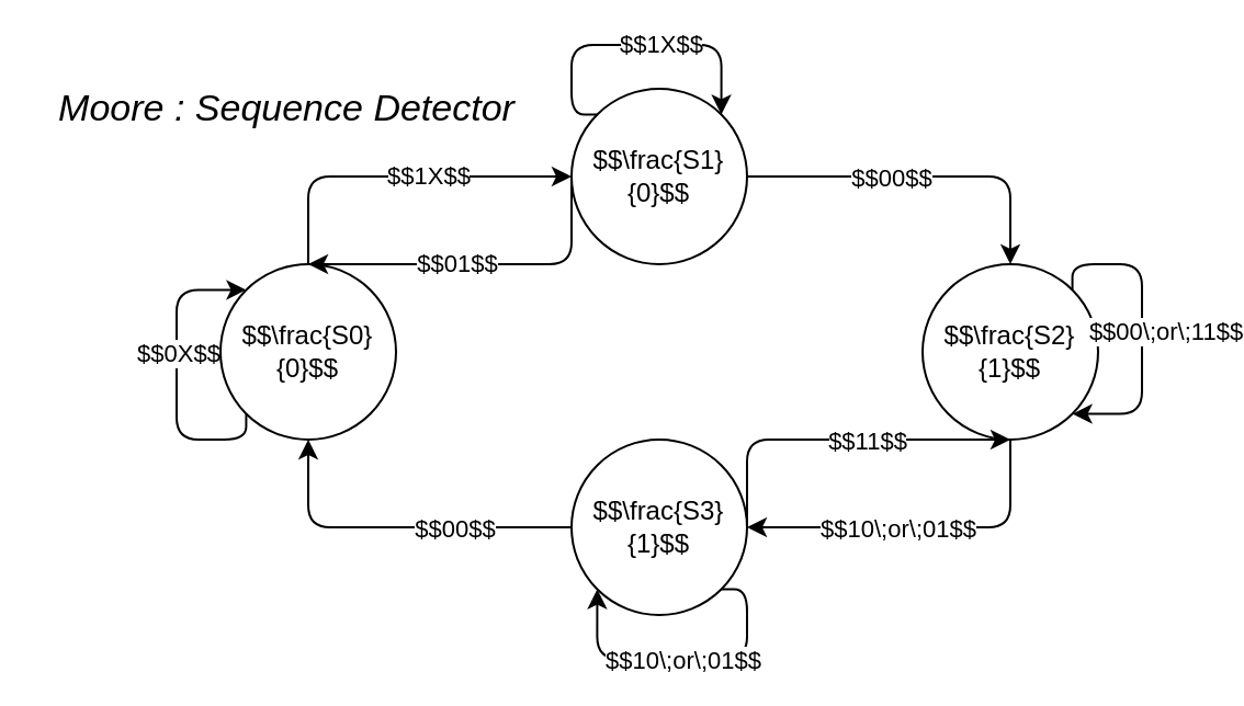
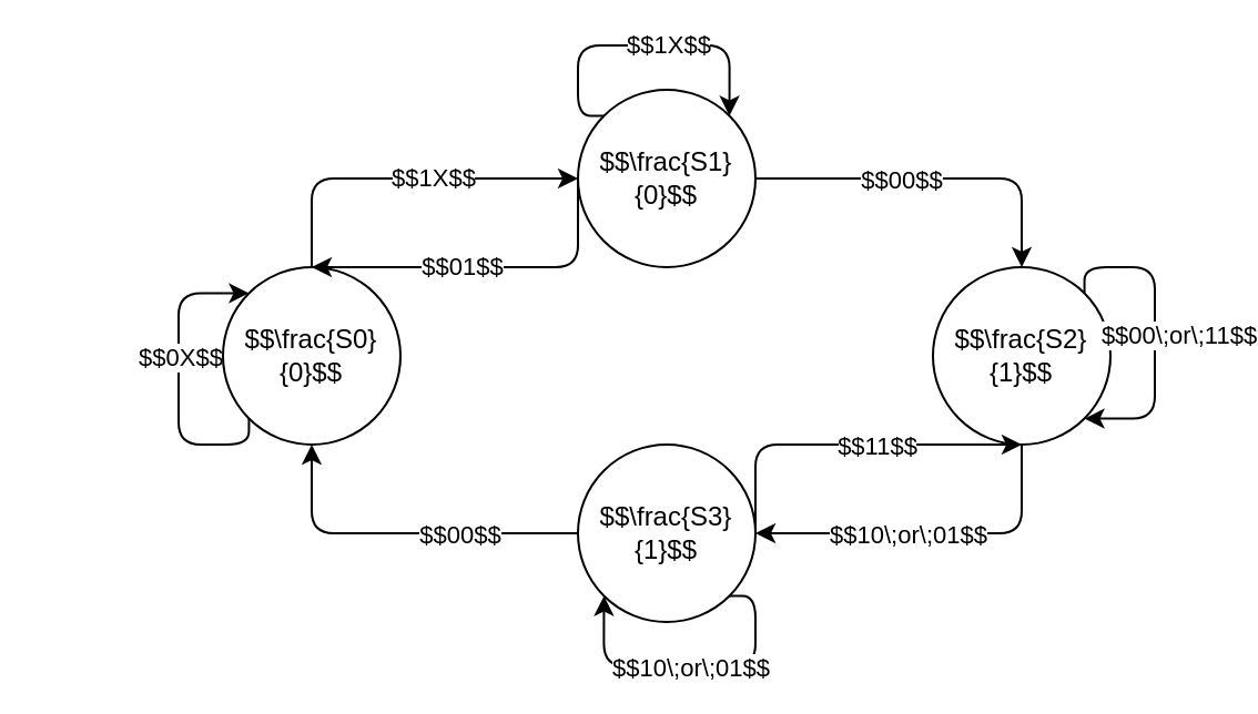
- <mxCell id="26" value="&lt;font style=&quot;font-size: 17px&quot;&gt;&lt;i&gt;Moore : Sequence Detector&lt;/i&gt;&lt;/font&gt;" style="text;html=1;align=center;verticalAlign=middle;resizable=0;points=[];autosize=1;" vertex="1" parent="1"><mxGeometry x="20" y="40" width="220" height="20" as="geometry" /></mxCell>
